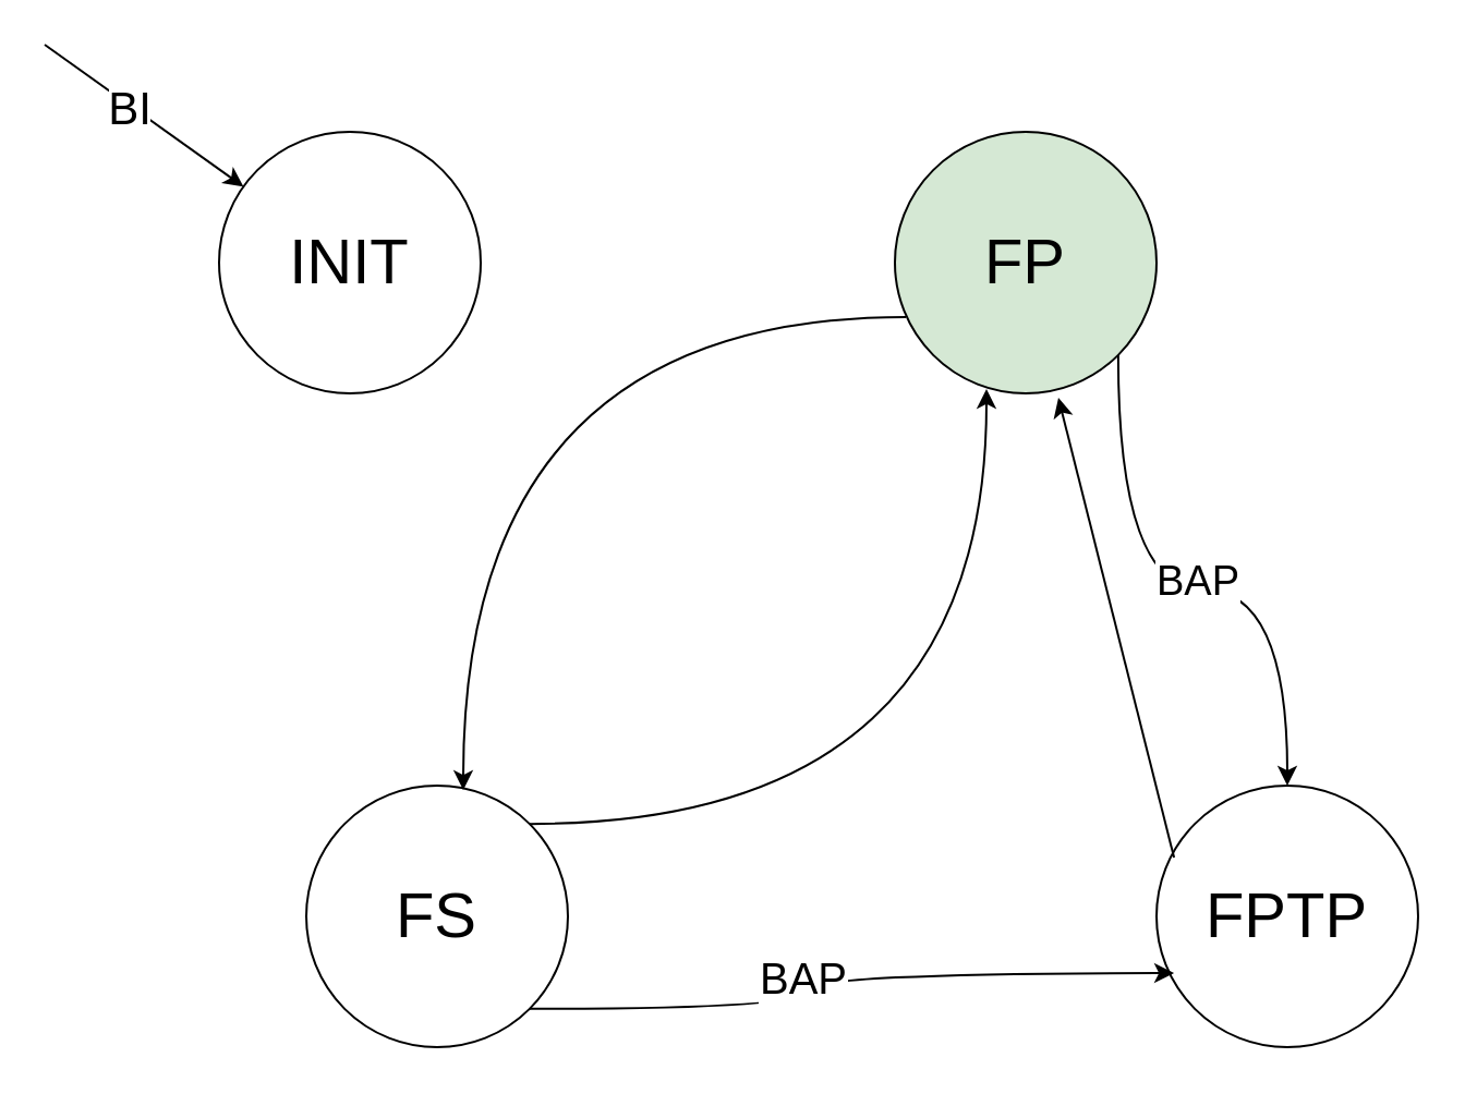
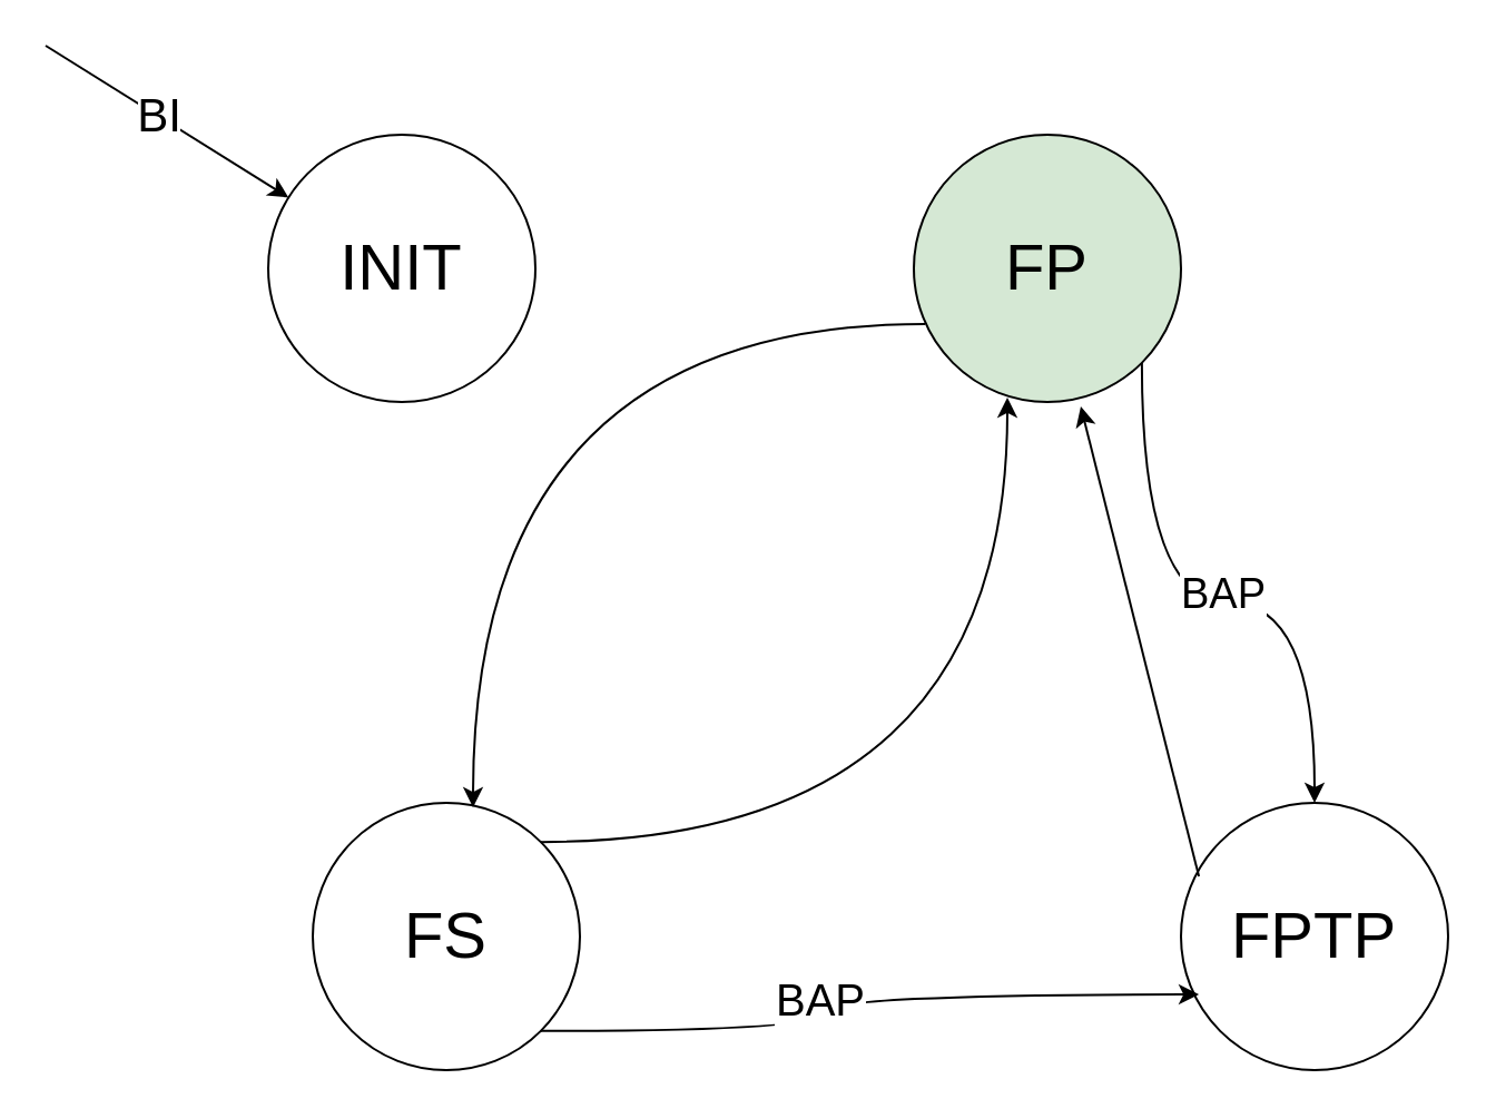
- <mxCell id="2" value="&lt;font style=&quot;font-size: 29px;&quot;&gt;INIT&lt;/font&gt;" style="ellipse;whiteSpace=wrap;html=1;aspect=fixed;" parent="1" vertex="1"><mxGeometry x="100" y="60" width="120" height="120" as="geometry" /></mxCell>
+ <mxCell id="2" value="&lt;font style=&quot;font-size: 29px;&quot;&gt;INIT&lt;/font&gt;" style="ellipse;whiteSpace=wrap;html=1;aspect=fixed;" parent="1" vertex="1"><mxGeometry x="120" y="60" width="120" height="120" as="geometry" /></mxCell>
